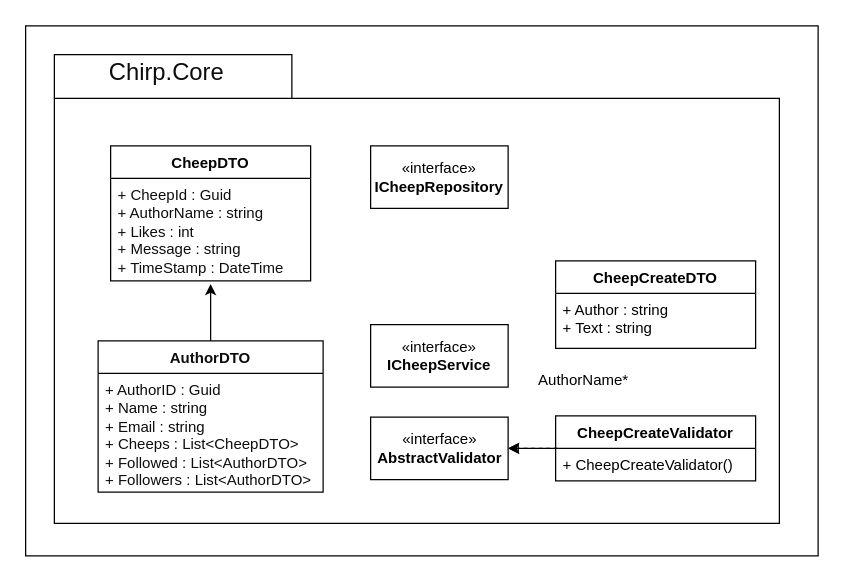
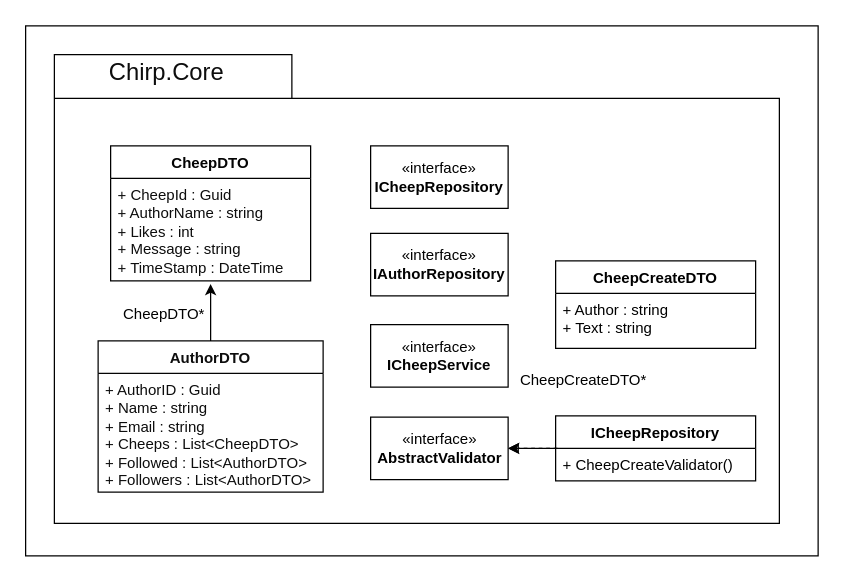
+ <mxCell id="13" value="&lt;font color=&quot;#030303&quot;&gt;«interface»&lt;br&gt;&lt;b&gt;IAuthorRepository&lt;/b&gt;&lt;/font&gt;" style="html=1;whiteSpace=wrap;strokeColor=#000000;fillColor=none;" parent="1" vertex="1"><mxGeometry x="296" y="186" width="110" height="50" as="geometry" /></mxCell>
+ <mxCell id="8" value="&lt;font color=&quot;#000000&quot;&gt;CheepDTO*&lt;/font&gt;" style="text;html=1;strokeColor=none;fillColor=none;align=center;verticalAlign=middle;whiteSpace=wrap;rounded=0;" parent="1" vertex="1"><mxGeometry x="101" y="236" width="60" height="30" as="geometry" /></mxCell>
- <mxCell id="21" value="AuthorName*" style="text;html=1;align=center;verticalAlign=middle;resizable=0;points=[];autosize=1;strokeColor=none;fillColor=none;fontColor=#000000;" parent="1" vertex="1"><mxGeometry x="406" y="291" width="119" height="26" as="geometry" /></mxCell>
+ <mxCell id="21" value="CheepCreateDTO*" style="text;html=1;align=center;verticalAlign=middle;resizable=0;points=[];autosize=1;strokeColor=none;fillColor=none;fontColor=#000000;" parent="1" vertex="1"><mxGeometry x="406" y="291" width="119" height="26" as="geometry" /></mxCell>
- <mxCell id="17" value="CheepCreateValidator" style="swimlane;fontStyle=1;align=center;verticalAlign=top;childLayout=stackLayout;horizontal=1;startSize=26;horizontalStack=0;resizeParent=1;resizeParentMax=0;resizeLast=0;collapsible=1;marginBottom=0;labelBackgroundColor=none;strokeColor=#000000;strokeWidth=1;fontColor=#000000;fillColor=none;" parent="1" vertex="1"><mxGeometry x="444" y="332" width="160" height="52" as="geometry" /></mxCell>
+ <mxCell id="17" value="ICheepRepository" style="swimlane;fontStyle=1;align=center;verticalAlign=top;childLayout=stackLayout;horizontal=1;startSize=26;horizontalStack=0;resizeParent=1;resizeParentMax=0;resizeLast=0;collapsible=1;marginBottom=0;labelBackgroundColor=none;strokeColor=#000000;strokeWidth=1;fontColor=#000000;fillColor=none;" parent="1" vertex="1"><mxGeometry x="444" y="332" width="160" height="52" as="geometry" /></mxCell>
